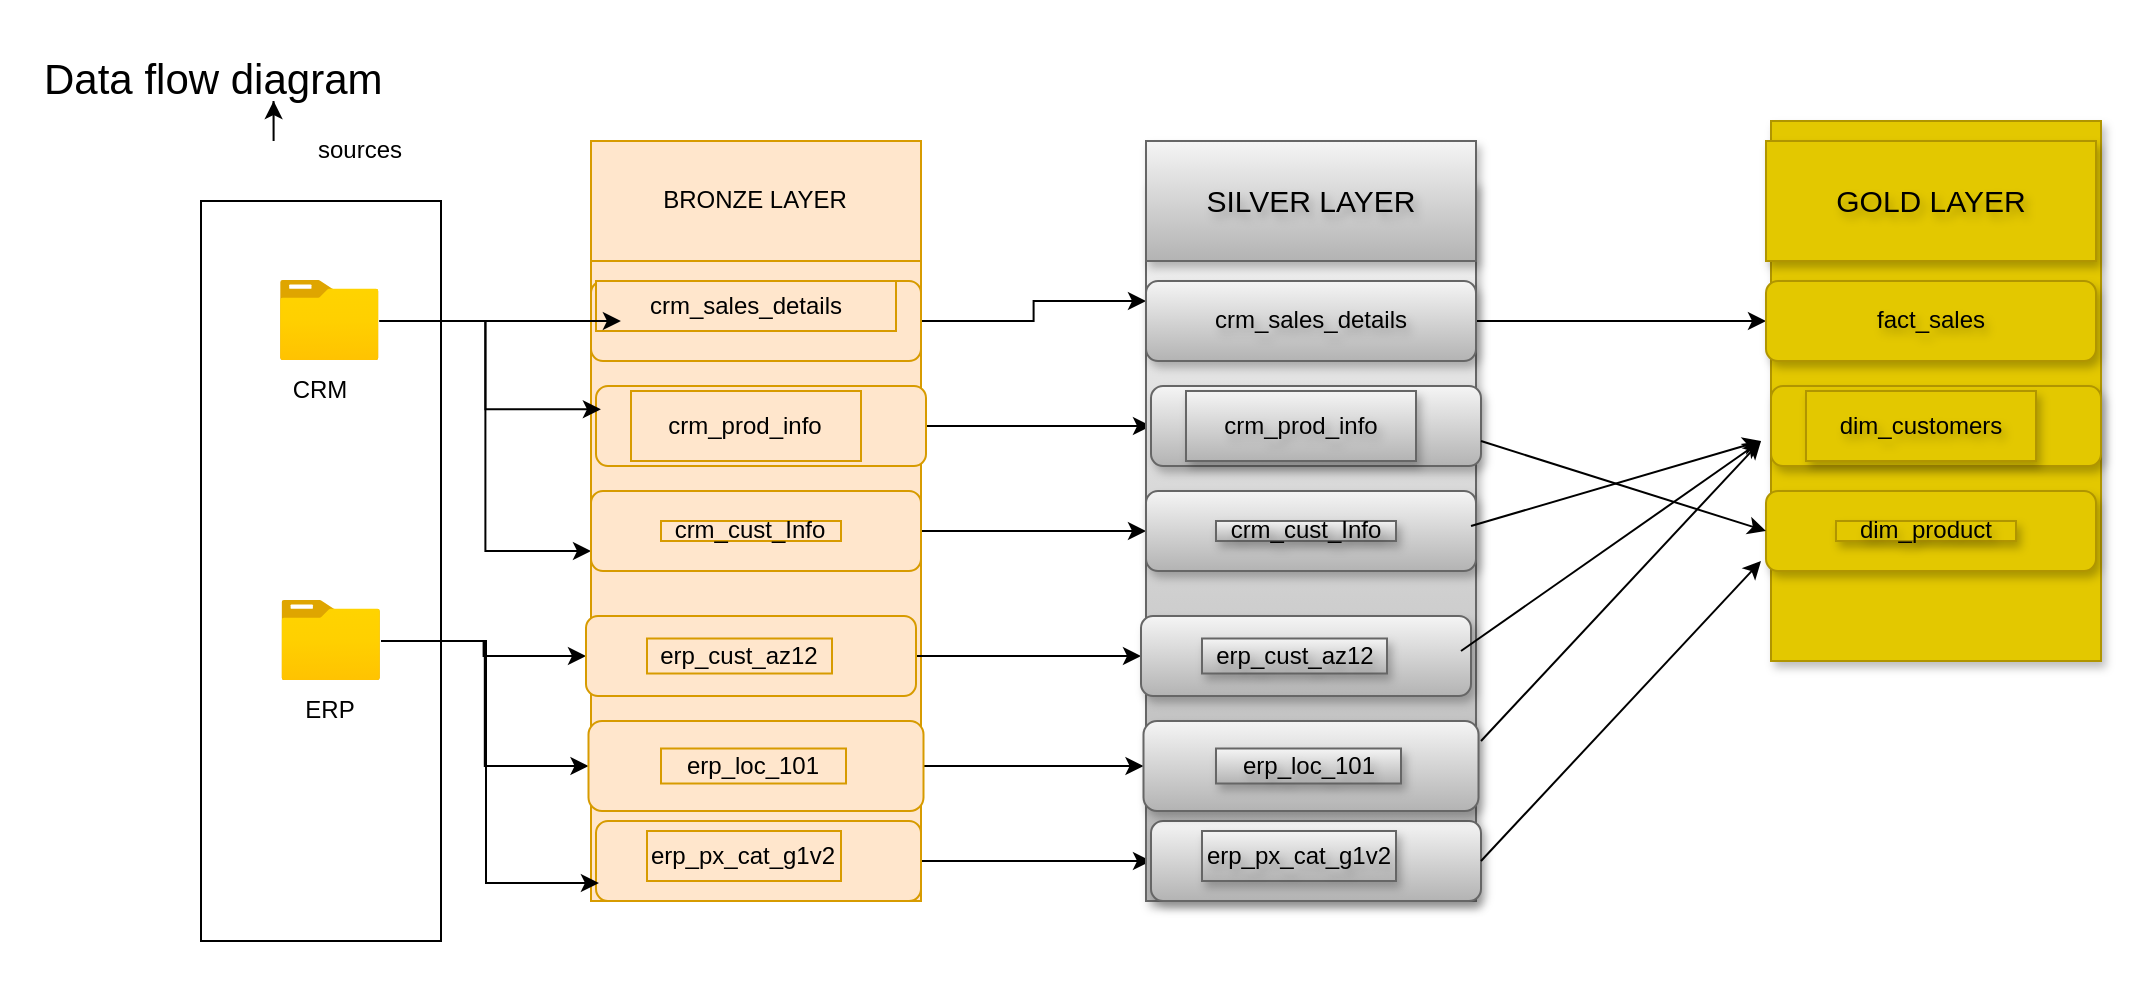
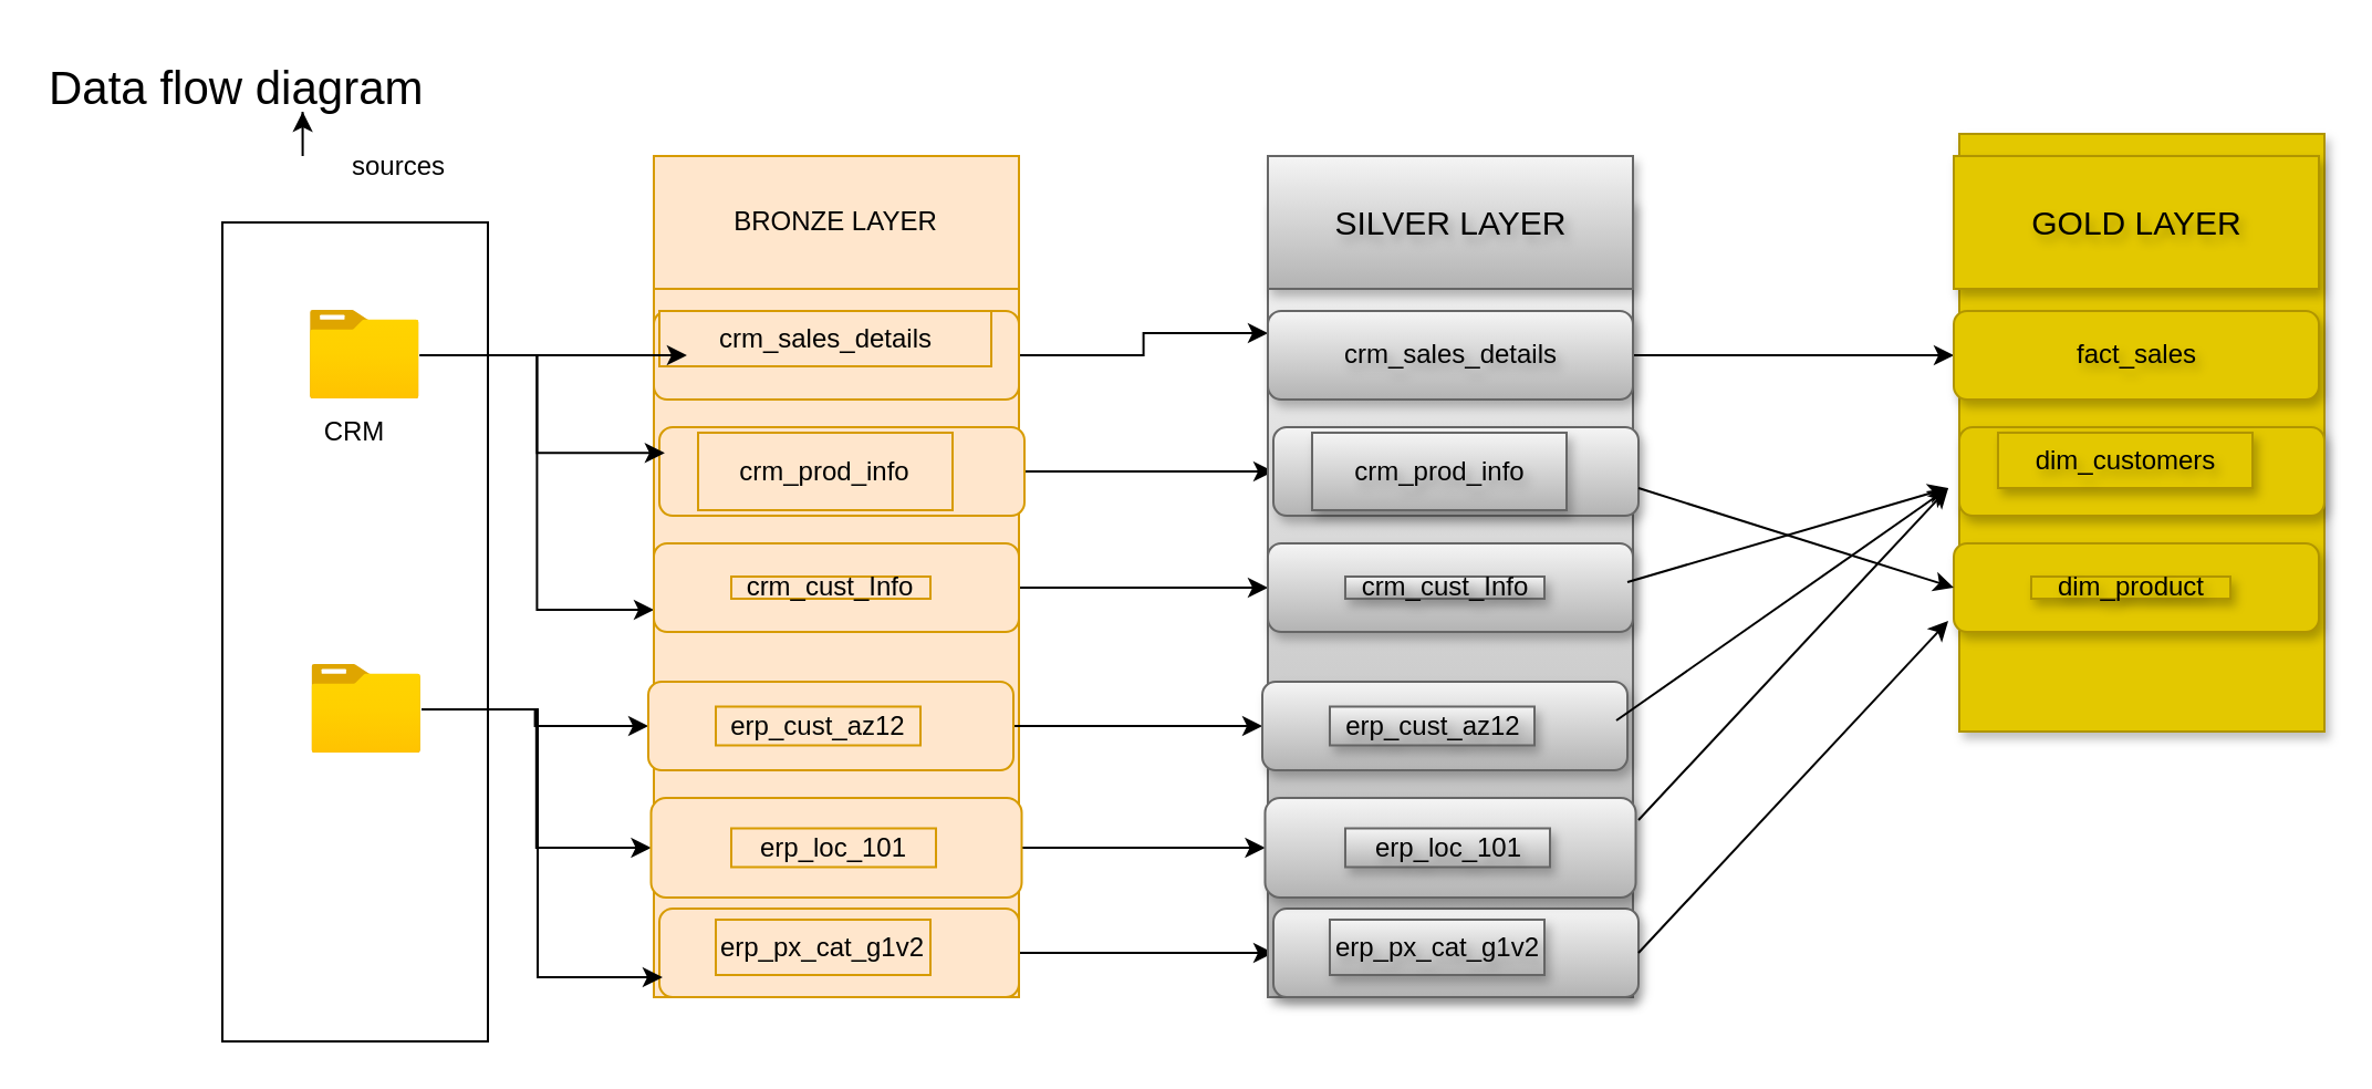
- <mxCell id="55" value="dim_customers" style="text;html=1;align=center;verticalAlign=middle;whiteSpace=wrap;rounded=0;shadow=1;textShadow=1;fillColor=#e3c800;fontColor=#000000;strokeColor=#B09500;" parent="1" vertex="1"><mxGeometry x="902.5" y="195" width="115" height="35" as="geometry" /></mxCell>
+ <mxCell id="55" value="dim_customers" style="text;html=1;align=center;verticalAlign=middle;whiteSpace=wrap;rounded=0;shadow=1;textShadow=1;fillColor=#e3c800;fontColor=#000000;strokeColor=#B09500;" parent="1" vertex="1"><mxGeometry x="902.5" y="195" width="115" height="25" as="geometry" /></mxCell>
- <mxCell id="10" value="ERP" style="text;html=1;align=center;verticalAlign=middle;whiteSpace=wrap;rounded=0;" parent="1" vertex="1"><mxGeometry x="135.36" y="340" width="60" height="30" as="geometry" /></mxCell>
